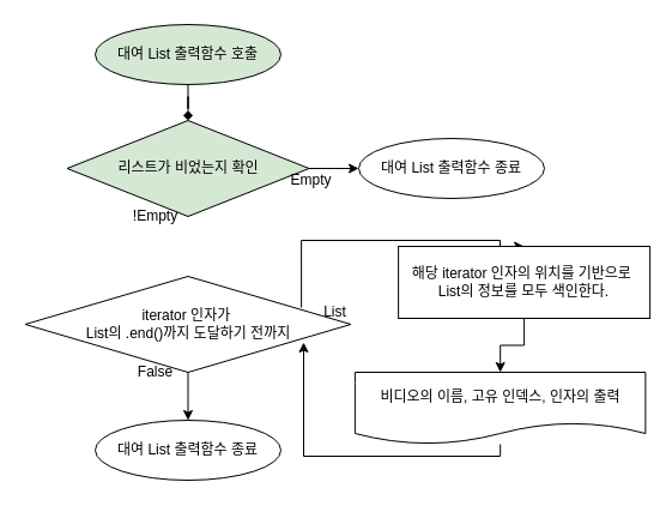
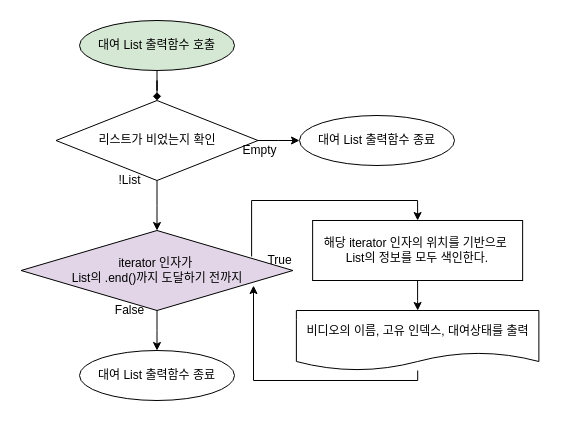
- <mxCell id="6" value="리스트가 비었는지 확인" style="rhombus;whiteSpace=wrap;html=1;fillColor=#d5e8d4;" parent="1" vertex="1"><mxGeometry x="55.5" y="100" width="202" height="80" as="geometry" /></mxCell>
+ <mxCell id="6" value="리스트가 비었는지 확인" style="rhombus;whiteSpace=wrap;html=1;" parent="1" vertex="1"><mxGeometry x="55.5" y="100" width="202" height="80" as="geometry" /></mxCell>
- <mxCell id="8" value="!Empty" style="text;html=1;align=center;verticalAlign=middle;resizable=0;points=[];autosize=1;" parent="1" vertex="1"><mxGeometry x="104" y="170" width="50" height="20" as="geometry" /></mxCell>
+ <mxCell id="8" value="!List" style="text;html=1;align=center;verticalAlign=middle;resizable=0;points=[];autosize=1;" parent="1" vertex="1"><mxGeometry x="104" y="170" width="50" height="20" as="geometry" /></mxCell>
+ <mxCell id="5" value="" style="edgeStyle=orthogonalEdgeStyle;rounded=0;orthogonalLoop=1;jettySize=auto;html=1;" parent="1" source="6" target="11" edge="1"><mxGeometry relative="1" as="geometry" /></mxCell>
- <mxCell id="15" value="해당 iterator 인자의 위치를 기반으로&amp;nbsp;&lt;br&gt;List의 정보를 모두 색인한다." style="rounded=0;whiteSpace=wrap;html=1;" parent="1" vertex="1"><mxGeometry x="332.13" y="205" width="210" height="60" as="geometry" /></mxCell>
+ <mxCell id="15" value="해당 iterator 인자의 위치를 기반으로&amp;nbsp;&lt;br&gt;List의 정보를 모두 색인한다." style="rounded=0;whiteSpace=wrap;html=1;" parent="1" vertex="1"><mxGeometry x="312.13" y="220" width="210" height="60" as="geometry" /></mxCell>
- <mxCell id="12" value="List" style="text;html=1;align=center;verticalAlign=middle;resizable=0;points=[];autosize=1;" parent="1" vertex="1"><mxGeometry x="259" y="250" width="40" height="20" as="geometry" /></mxCell>
+ <mxCell id="12" value="True" style="text;html=1;align=center;verticalAlign=middle;resizable=0;points=[];autosize=1;" parent="1" vertex="1"><mxGeometry x="259" y="250" width="40" height="20" as="geometry" /></mxCell>
- <mxCell id="11" value="iterator 인자가&amp;nbsp;&lt;br&gt;List의 .end()까지 도달하기 전까지" style="rhombus;whiteSpace=wrap;html=1;" parent="1" vertex="1"><mxGeometry x="20.56" y="230" width="271.87" height="80" as="geometry" /></mxCell>
+ <mxCell id="11" value="iterator 인자가&amp;nbsp;&lt;br&gt;List의 .end()까지 도달하기 전까지" style="rhombus;whiteSpace=wrap;html=1;fillColor=#e1d5e7;" parent="1" vertex="1"><mxGeometry x="20.56" y="230" width="271.87" height="80" as="geometry" /></mxCell>
- <mxCell id="17" value="비디오의 이름, 고유 인덱스, 인자의 출력" style="shape=document;whiteSpace=wrap;html=1;boundedLbl=1;" parent="1" vertex="1"><mxGeometry x="295.88" y="310" width="242.5" height="60" as="geometry" /></mxCell>
+ <mxCell id="17" value="비디오의 이름, 고유 인덱스, 대여상태를 출력" style="shape=document;whiteSpace=wrap;html=1;boundedLbl=1;" parent="1" vertex="1"><mxGeometry x="295.88" y="310" width="242.5" height="60" as="geometry" /></mxCell>
